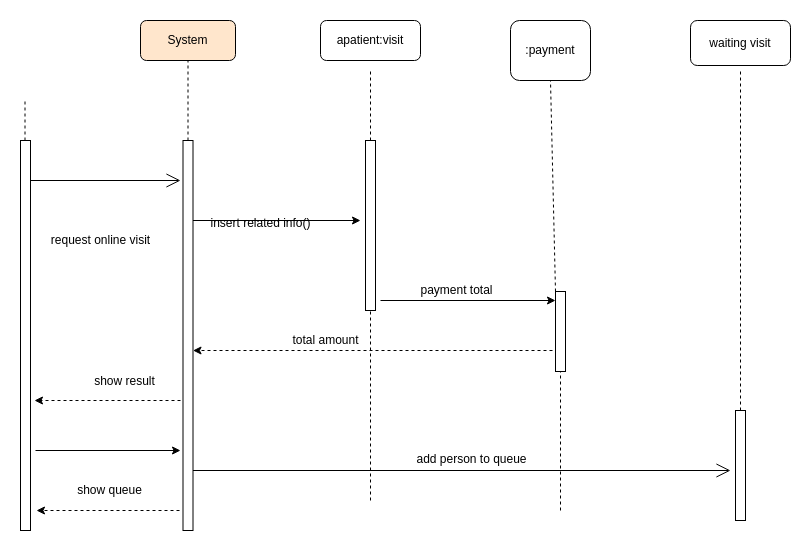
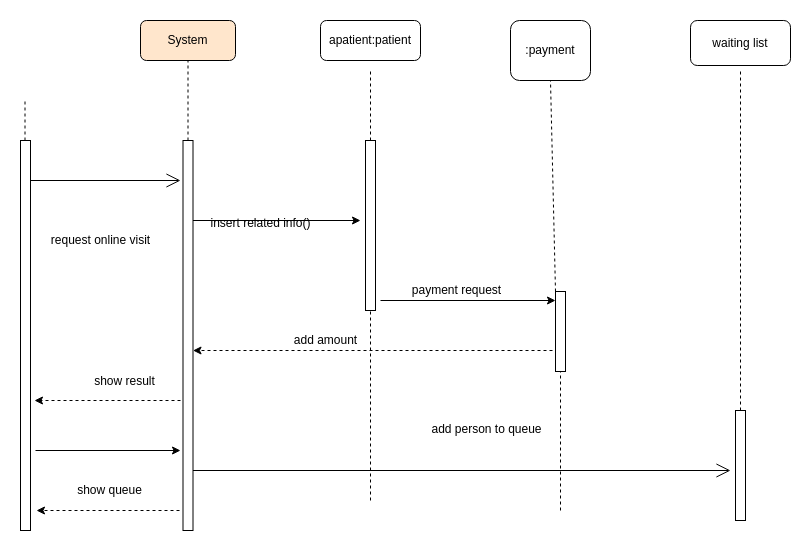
- <mxCell id="9" value="apatient:visit" style="rounded=1;whiteSpace=wrap;html=1;" vertex="1" parent="1"><mxGeometry x="320" y="20" width="100" height="40" as="geometry" /></mxCell>
+ <mxCell id="9" value="apatient:patient" style="rounded=1;whiteSpace=wrap;html=1;" vertex="1" parent="1"><mxGeometry x="320" y="20" width="100" height="40" as="geometry" /></mxCell>
- <mxCell id="23" value="waiting visit" style="rounded=1;whiteSpace=wrap;html=1;" vertex="1" parent="1"><mxGeometry x="690" y="20" width="100" height="45" as="geometry" /></mxCell>
+ <mxCell id="23" value="waiting list" style="rounded=1;whiteSpace=wrap;html=1;" vertex="1" parent="1"><mxGeometry x="690" y="20" width="100" height="45" as="geometry" /></mxCell>
- <mxCell id="17" value="payment total" style="text;html=1;align=center;verticalAlign=middle;resizable=0;points=[];autosize=1;" vertex="1" parent="1"><mxGeometry x="406" y="280" width="100" height="20" as="geometry" /></mxCell>
+ <mxCell id="17" value="payment request" style="text;html=1;align=center;verticalAlign=middle;resizable=0;points=[];autosize=1;" vertex="1" parent="1"><mxGeometry x="406" y="280" width="100" height="20" as="geometry" /></mxCell>
- <mxCell id="19" value="total amount" style="text;html=1;align=center;verticalAlign=middle;resizable=0;points=[];autosize=1;" vertex="1" parent="1"><mxGeometry x="285" y="330" width="80" height="20" as="geometry" /></mxCell>
+ <mxCell id="19" value="add amount" style="text;html=1;align=center;verticalAlign=middle;resizable=0;points=[];autosize=1;" vertex="1" parent="1"><mxGeometry x="285" y="330" width="80" height="20" as="geometry" /></mxCell>
- <mxCell id="28" value="add person to queue" style="text;html=1;align=center;verticalAlign=middle;resizable=0;points=[];autosize=1;" vertex="1" parent="1"><mxGeometry x="406" y="449" width="130" height="20" as="geometry" /></mxCell>
+ <mxCell id="28" value="add person to queue" style="text;html=1;align=center;verticalAlign=middle;resizable=0;points=[];autosize=1;" vertex="1" parent="1"><mxGeometry x="421" y="419" width="130" height="20" as="geometry" /></mxCell>
